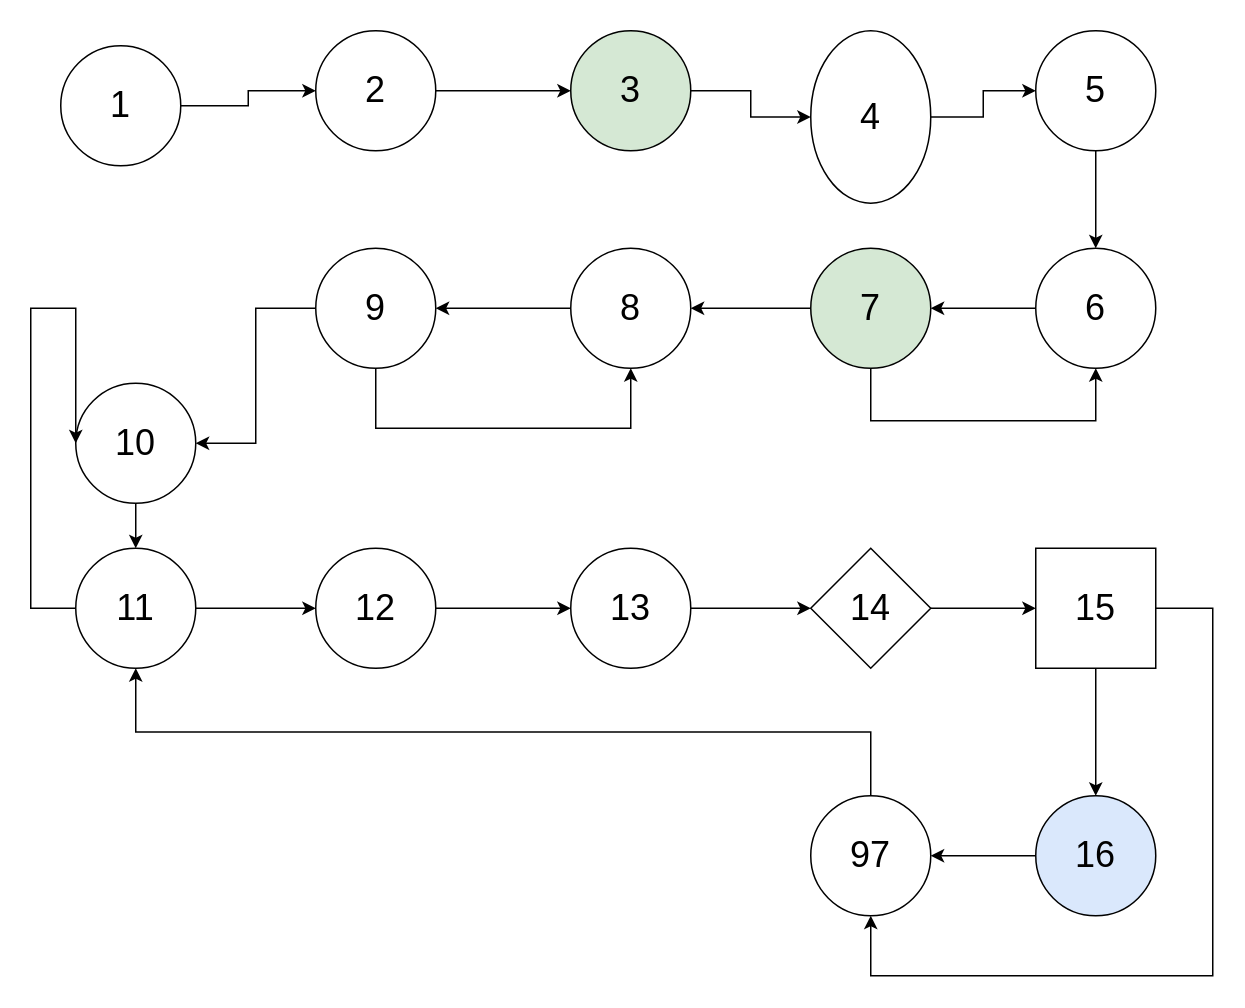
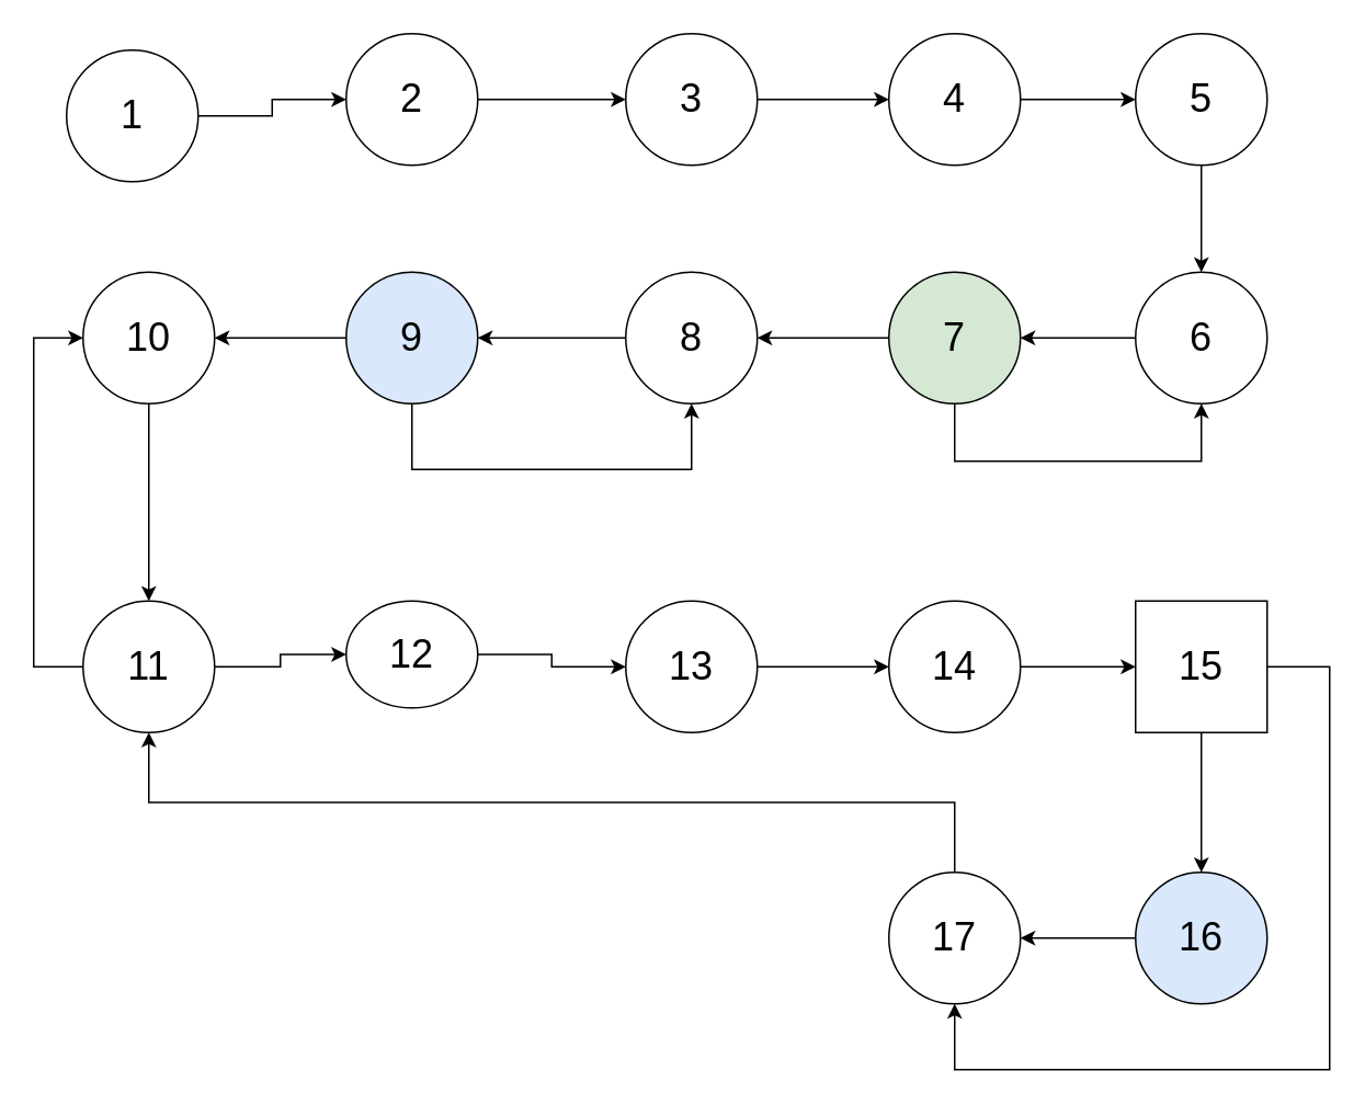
- <mxCell id="7" value="&lt;font style=&quot;font-size: 24px&quot;&gt;3&lt;/font&gt;" style="ellipse;whiteSpace=wrap;html=1;aspect=fixed;fillColor=#d5e8d4;" parent="1" vertex="1"><mxGeometry x="380" y="20" width="80" height="80" as="geometry" /></mxCell>
+ <mxCell id="7" value="&lt;font style=&quot;font-size: 24px&quot;&gt;3&lt;/font&gt;" style="ellipse;whiteSpace=wrap;html=1;aspect=fixed;" parent="1" vertex="1"><mxGeometry x="380" y="20" width="80" height="80" as="geometry" /></mxCell>
- <mxCell id="9" value="&lt;font style=&quot;font-size: 24px&quot;&gt;4&lt;/font&gt;" style="ellipse;whiteSpace=wrap;html=1;aspect=fixed;" parent="1" vertex="1"><mxGeometry x="540" y="20" width="80" height="115" as="geometry" /></mxCell>
+ <mxCell id="9" value="&lt;font style=&quot;font-size: 24px&quot;&gt;4&lt;/font&gt;" style="ellipse;whiteSpace=wrap;html=1;aspect=fixed;" parent="1" vertex="1"><mxGeometry x="540" y="20" width="80" height="80" as="geometry" /></mxCell>
- <mxCell id="21" value="&lt;font style=&quot;font-size: 24px&quot;&gt;9&lt;/font&gt;" style="ellipse;whiteSpace=wrap;html=1;aspect=fixed;" parent="1" vertex="1"><mxGeometry x="210" y="165" width="80" height="80" as="geometry" /></mxCell>
+ <mxCell id="21" value="&lt;font style=&quot;font-size: 24px&quot;&gt;9&lt;/font&gt;" style="ellipse;whiteSpace=wrap;html=1;aspect=fixed;fillColor=#dae8fc;" parent="1" vertex="1"><mxGeometry x="210" y="165" width="80" height="80" as="geometry" /></mxCell>
- <mxCell id="23" value="&lt;font style=&quot;font-size: 24px&quot;&gt;10&lt;/font&gt;" style="ellipse;whiteSpace=wrap;html=1;aspect=fixed;" parent="1" vertex="1"><mxGeometry x="50" y="255" width="80" height="80" as="geometry" /></mxCell>
+ <mxCell id="23" value="&lt;font style=&quot;font-size: 24px&quot;&gt;10&lt;/font&gt;" style="ellipse;whiteSpace=wrap;html=1;aspect=fixed;" parent="1" vertex="1"><mxGeometry x="50" y="165" width="80" height="80" as="geometry" /></mxCell>
- <mxCell id="28" value="&lt;font style=&quot;font-size: 24px&quot;&gt;12&lt;/font&gt;" style="ellipse;whiteSpace=wrap;html=1;aspect=fixed;" parent="1" vertex="1"><mxGeometry x="210" y="365" width="80" height="80" as="geometry" /></mxCell>
+ <mxCell id="28" value="&lt;font style=&quot;font-size: 24px&quot;&gt;12&lt;/font&gt;" style="ellipse;whiteSpace=wrap;html=1;aspect=fixed;" parent="1" vertex="1"><mxGeometry x="210" y="365" width="80" height="65" as="geometry" /></mxCell>
- <mxCell id="32" value="&lt;font style=&quot;font-size: 24px&quot;&gt;14&lt;/font&gt;" style="rhombus;whiteSpace=wrap;html=1;aspect=fixed;" parent="1" vertex="1"><mxGeometry x="540" y="365" width="80" height="80" as="geometry" /></mxCell>
+ <mxCell id="32" value="&lt;font style=&quot;font-size: 24px&quot;&gt;14&lt;/font&gt;" style="ellipse;whiteSpace=wrap;html=1;aspect=fixed;" parent="1" vertex="1"><mxGeometry x="540" y="365" width="80" height="80" as="geometry" /></mxCell>
- <mxCell id="39" value="&lt;font style=&quot;font-size: 24px&quot;&gt;97&lt;/font&gt;" style="ellipse;whiteSpace=wrap;html=1;aspect=fixed;" parent="1" vertex="1"><mxGeometry x="540" y="530" width="80" height="80" as="geometry" /></mxCell>
+ <mxCell id="39" value="&lt;font style=&quot;font-size: 24px&quot;&gt;17&lt;/font&gt;" style="ellipse;whiteSpace=wrap;html=1;aspect=fixed;" parent="1" vertex="1"><mxGeometry x="540" y="530" width="80" height="80" as="geometry" /></mxCell>
